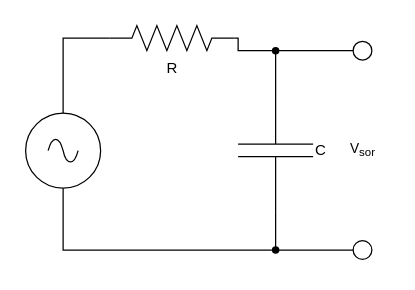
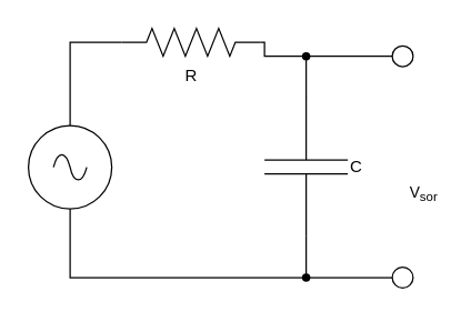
- <mxCell id="15" value="V&lt;sub&gt;sor&lt;/sub&gt;" style="text;html=1;whiteSpace=wrap;strokeColor=none;fillColor=none;align=center;verticalAlign=middle;rounded=0;fontFamily=Helvetica;fontSize=11;fontColor=default;labelBackgroundColor=default;" vertex="1" parent="1"><mxGeometry x="270" y="105" width="40" height="30" as="geometry" /></mxCell>
+ <mxCell id="15" value="V&lt;sub&gt;sor&lt;/sub&gt;" style="text;html=1;whiteSpace=wrap;strokeColor=none;fillColor=none;align=center;verticalAlign=middle;rounded=0;fontFamily=Helvetica;fontSize=11;fontColor=default;labelBackgroundColor=default;" vertex="1" parent="1"><mxGeometry x="285" y="125" width="40" height="30" as="geometry" /></mxCell>
